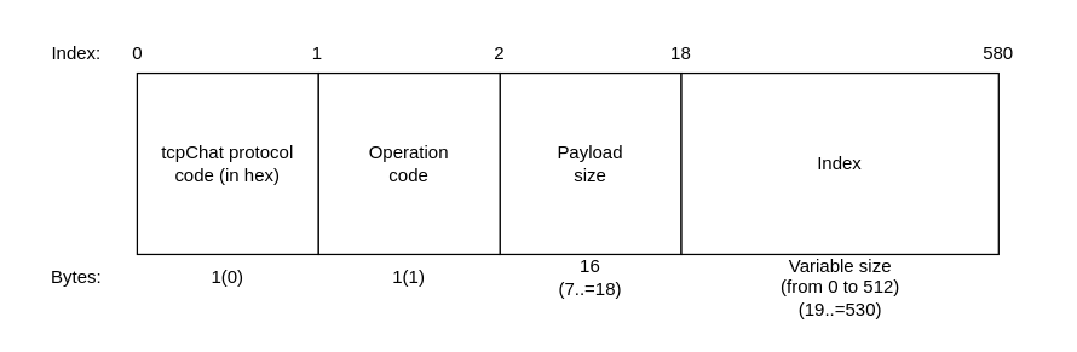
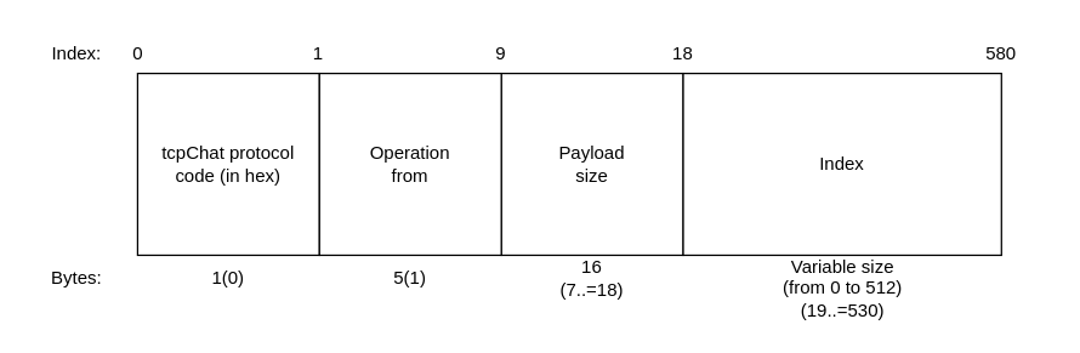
- <mxCell id="13" value="2" style="text;html=1;align=center;verticalAlign=middle;whiteSpace=wrap;rounded=0;" vertex="1" parent="1"><mxGeometry x="300" y="20" width="60" height="30" as="geometry" /></mxCell>
+ <mxCell id="13" value="9" style="text;html=1;align=center;verticalAlign=middle;whiteSpace=wrap;rounded=0;" vertex="1" parent="1"><mxGeometry x="300" y="20" width="60" height="30" as="geometry" /></mxCell>
- <mxCell id="12" value="Operation code" style="text;html=1;align=center;verticalAlign=middle;whiteSpace=wrap;rounded=0;" vertex="1" parent="1"><mxGeometry x="240" y="93" width="60" height="30" as="geometry" /></mxCell>
+ <mxCell id="12" value="Operation from" style="text;html=1;align=center;verticalAlign=middle;whiteSpace=wrap;rounded=0;" vertex="1" parent="1"><mxGeometry x="240" y="93" width="60" height="30" as="geometry" /></mxCell>
- <mxCell id="11" value="1(1)" style="text;html=1;align=center;verticalAlign=middle;whiteSpace=wrap;rounded=0;" vertex="1" parent="1"><mxGeometry x="240" y="168" width="60" height="30" as="geometry" /></mxCell>
+ <mxCell id="11" value="5(1)" style="text;html=1;align=center;verticalAlign=middle;whiteSpace=wrap;rounded=0;" vertex="1" parent="1"><mxGeometry x="240" y="168" width="60" height="30" as="geometry" /></mxCell>
